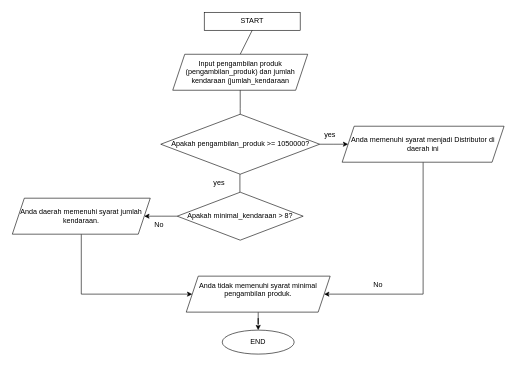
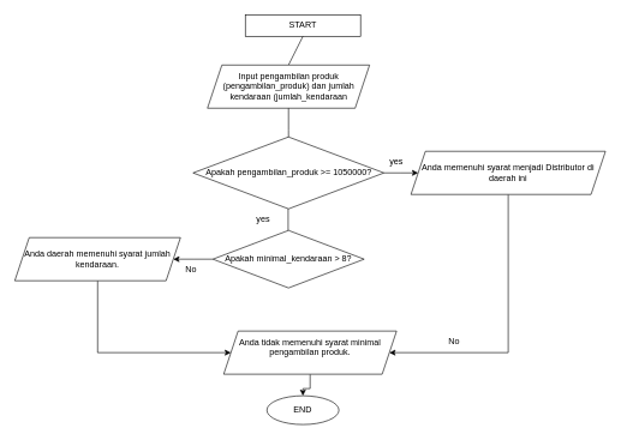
- <mxCell id="17" value="END" style="ellipse;whiteSpace=wrap;html=1;" vertex="1" parent="1"><mxGeometry x="370" y="550" width="120" height="40" as="geometry" /></mxCell>
+ <mxCell id="17" value="END" style="ellipse;whiteSpace=wrap;html=1;" vertex="1" parent="1"><mxGeometry x="370" y="550" width="100" height="40" as="geometry" /></mxCell>
